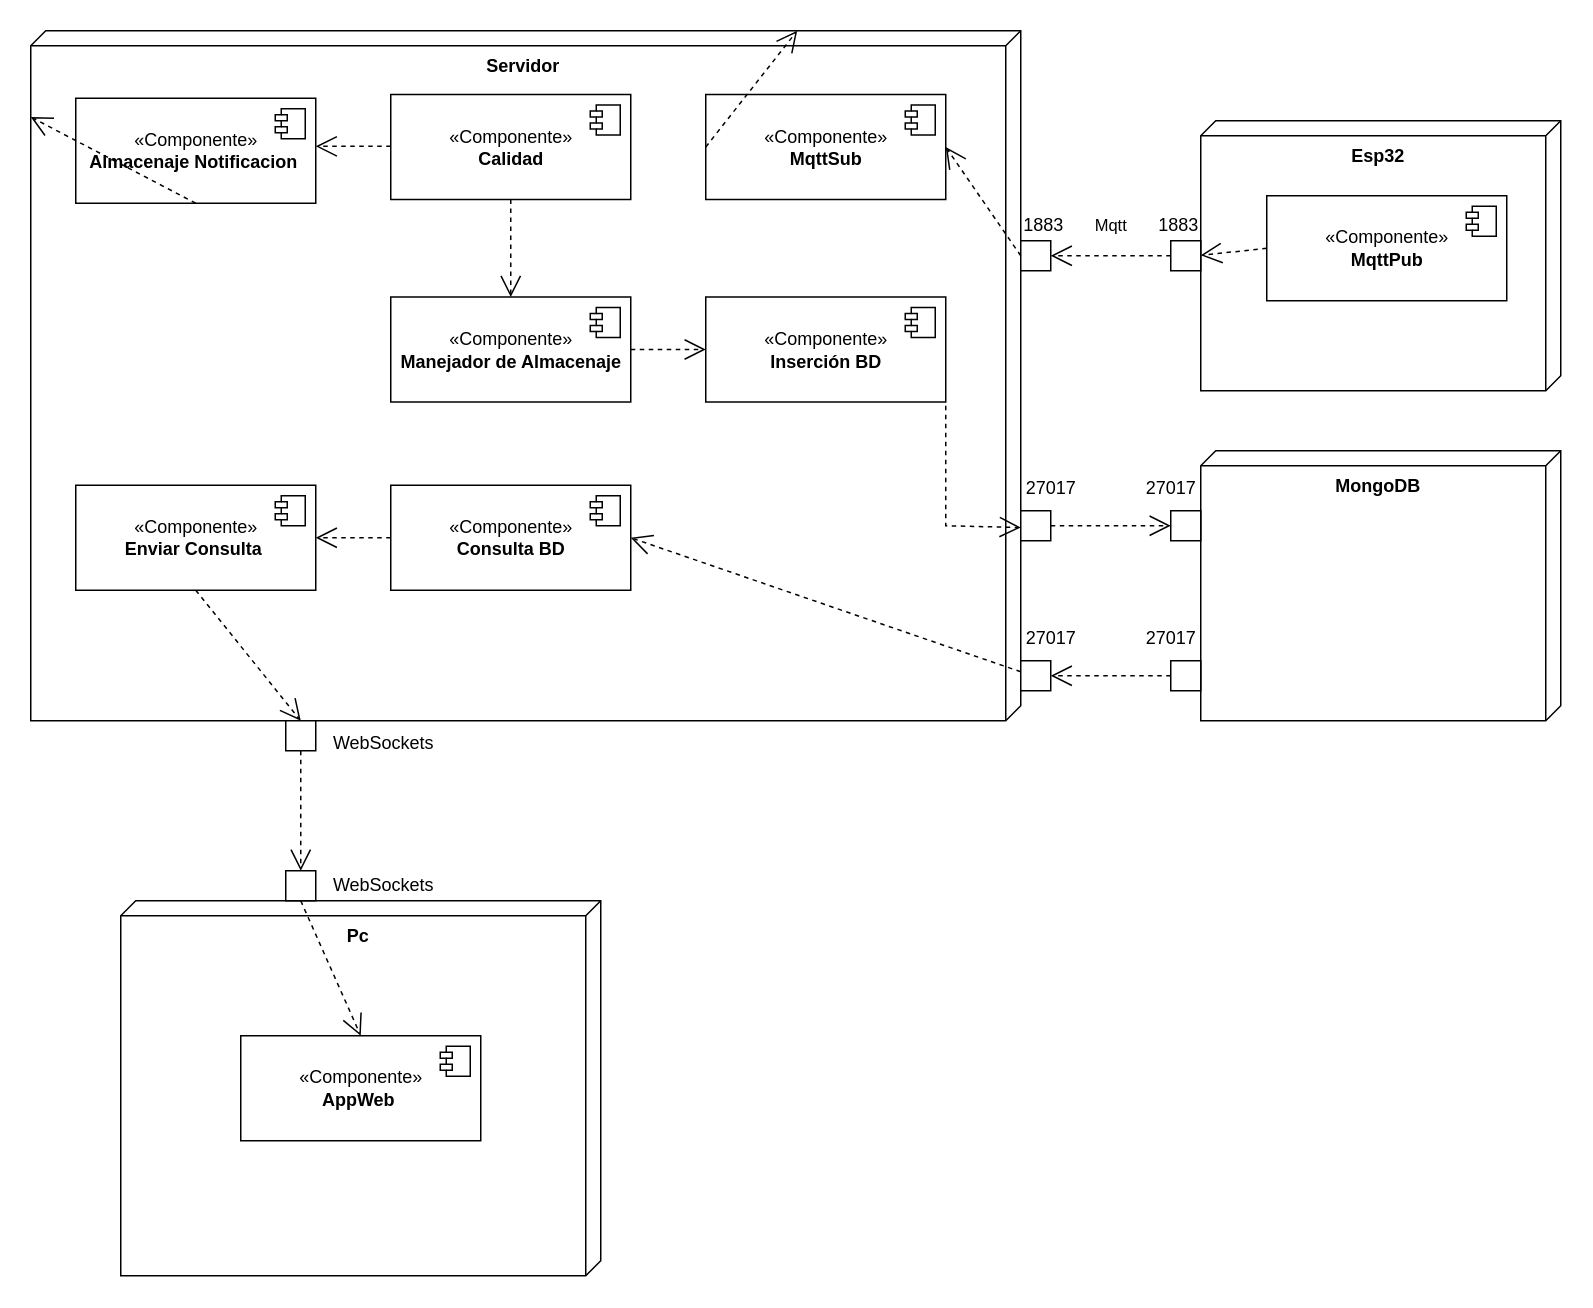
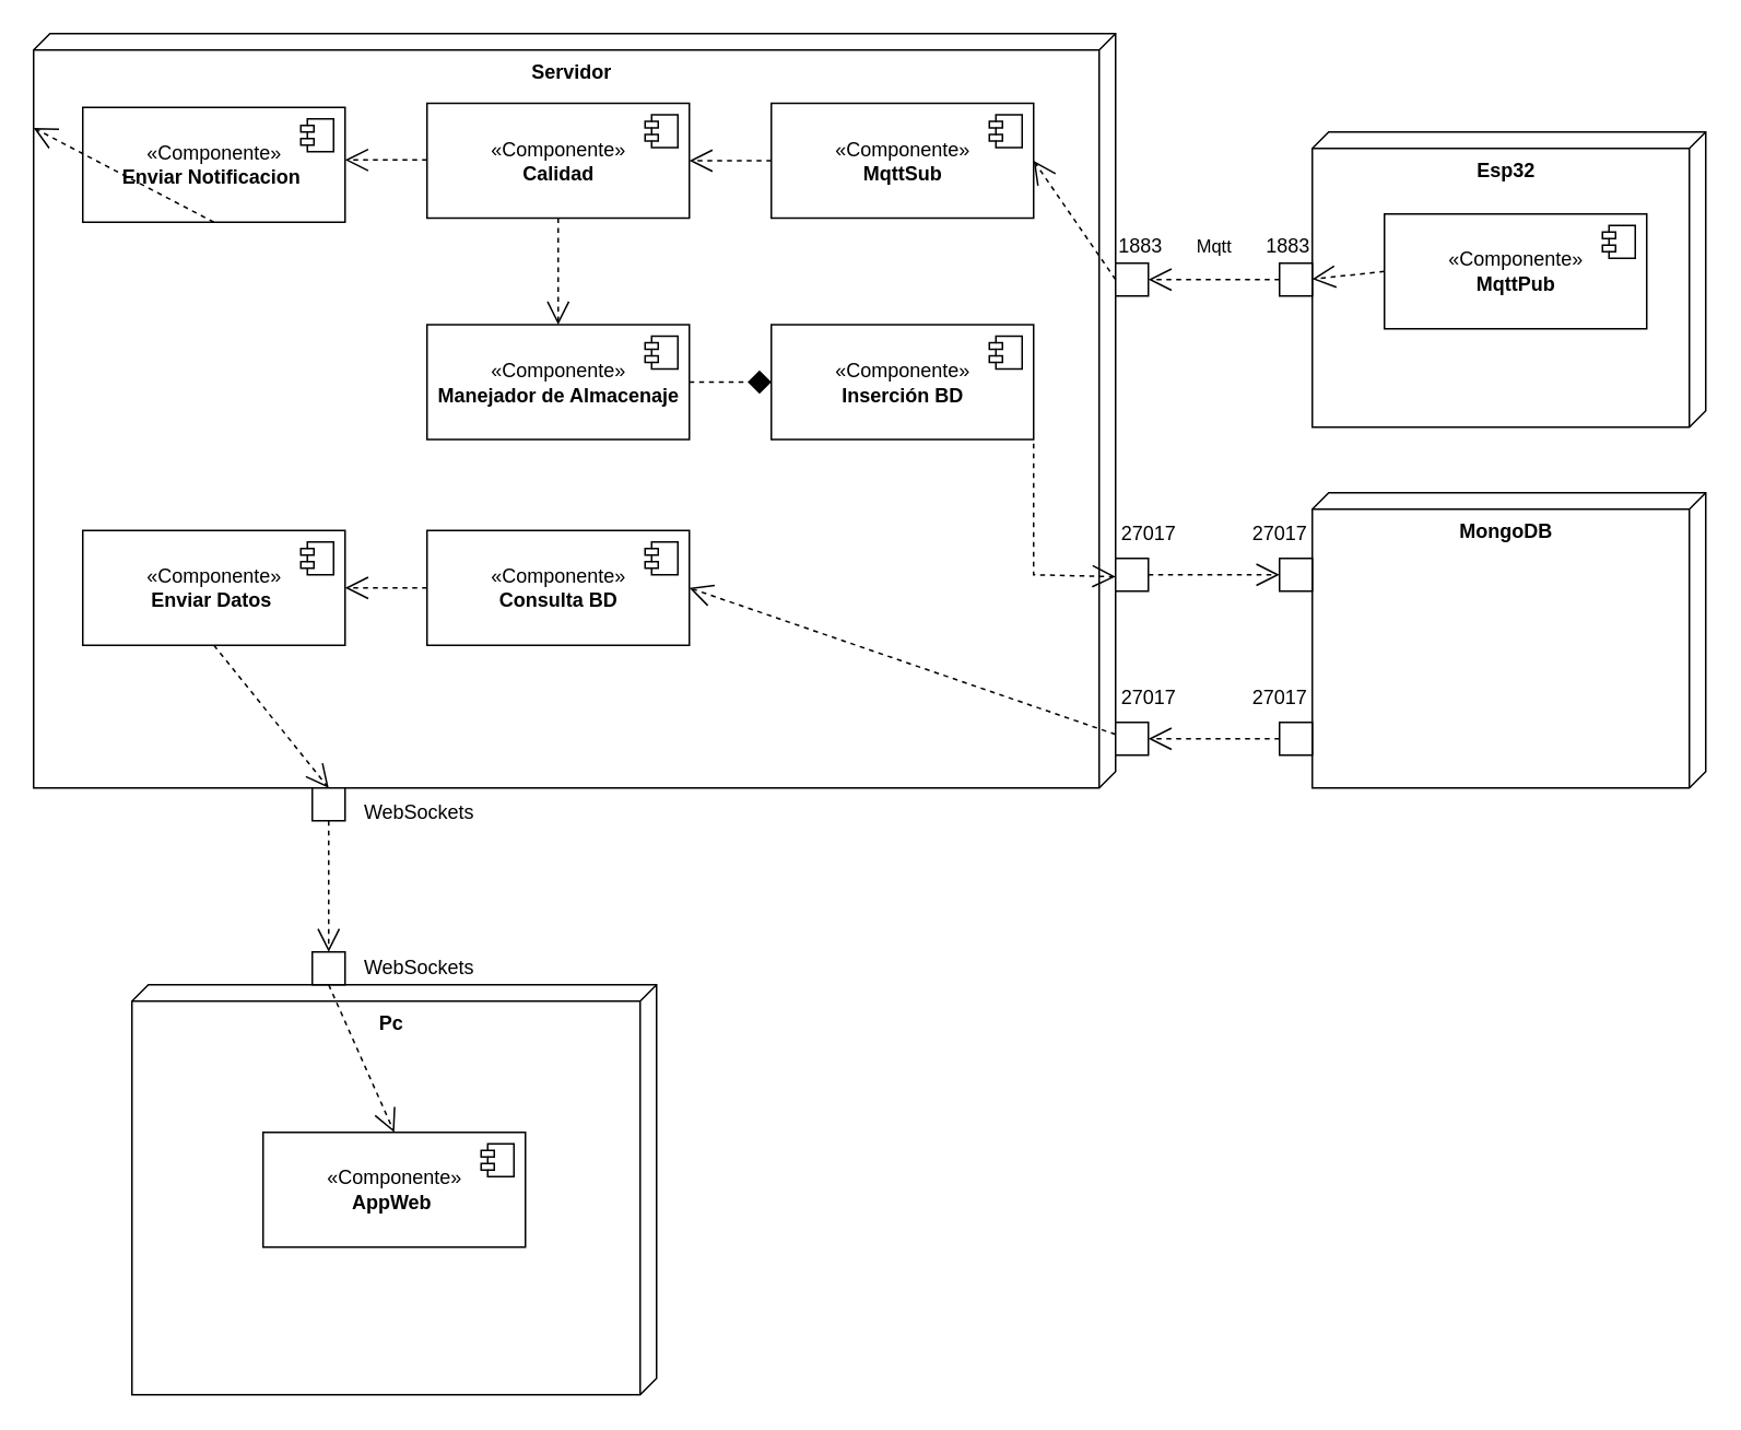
- <mxCell id="21" value="" style="endArrow=open;endSize=12;dashed=1;html=1;rounded=0;exitX=0;exitY=0.5;exitDx=0;exitDy=0;" edge="1" parent="1" source="12" target="2"><mxGeometry x="-0.099" y="-20" width="160" relative="1" as="geometry"><mxPoint x="480" y="180" as="sourcePoint" /><mxPoint x="430" y="110" as="targetPoint" /><mxPoint as="offset" /></mxGeometry></mxCell>
+ <mxCell id="21" value="" style="endArrow=open;endSize=12;dashed=1;html=1;rounded=0;entryX=1;entryY=0.5;entryDx=0;entryDy=0;exitX=0;exitY=0.5;exitDx=0;exitDy=0;" edge="1" parent="1" source="12" target="15"><mxGeometry x="-0.099" y="-20" width="160" relative="1" as="geometry"><mxPoint x="480" y="180" as="sourcePoint" /><mxPoint x="430" y="110" as="targetPoint" /><mxPoint as="offset" /></mxGeometry></mxCell>
- <mxCell id="28" value="«Componente»&lt;br&gt;&lt;b&gt;Almacenaje Notificacion&amp;nbsp;&lt;/b&gt;" style="html=1;dropTarget=0;" vertex="1" parent="1"><mxGeometry x="50" y="65" width="160" height="70" as="geometry" /></mxCell>
+ <mxCell id="28" value="«Componente»&lt;br&gt;&lt;b&gt;Enviar Notificacion&amp;nbsp;&lt;/b&gt;" style="html=1;dropTarget=0;" vertex="1" parent="1"><mxGeometry x="50" y="65" width="160" height="70" as="geometry" /></mxCell>
- <mxCell id="22" value="" style="endArrow=open;endSize=12;dashed=1;html=1;rounded=0;entryX=0;entryY=0.5;entryDx=0;entryDy=0;exitX=1;exitY=0.5;exitDx=0;exitDy=0;" edge="1" parent="1" source="17" target="19"><mxGeometry x="-0.099" y="-20" width="160" relative="1" as="geometry"><mxPoint x="480" y="110" as="sourcePoint" /><mxPoint x="430" y="110" as="targetPoint" /><mxPoint as="offset" /></mxGeometry></mxCell>
+ <mxCell id="22" value="" style="endArrow=diamond;endSize=12;dashed=1;html=1;rounded=0;entryX=0;entryY=0.5;entryDx=0;entryDy=0;exitX=1;exitY=0.5;exitDx=0;exitDy=0;" edge="1" parent="1" source="17" target="19"><mxGeometry x="-0.099" y="-20" width="160" relative="1" as="geometry"><mxPoint x="480" y="110" as="sourcePoint" /><mxPoint x="430" y="110" as="targetPoint" /><mxPoint as="offset" /></mxGeometry></mxCell>
- <mxCell id="26" value="«Componente»&lt;br&gt;&lt;b&gt;Enviar Consulta&amp;nbsp;&lt;/b&gt;" style="html=1;dropTarget=0;" vertex="1" parent="1"><mxGeometry x="50" y="323" width="160" height="70" as="geometry" /></mxCell>
+ <mxCell id="26" value="«Componente»&lt;br&gt;&lt;b&gt;Enviar Datos&amp;nbsp;&lt;/b&gt;" style="html=1;dropTarget=0;" vertex="1" parent="1"><mxGeometry x="50" y="323" width="160" height="70" as="geometry" /></mxCell>
